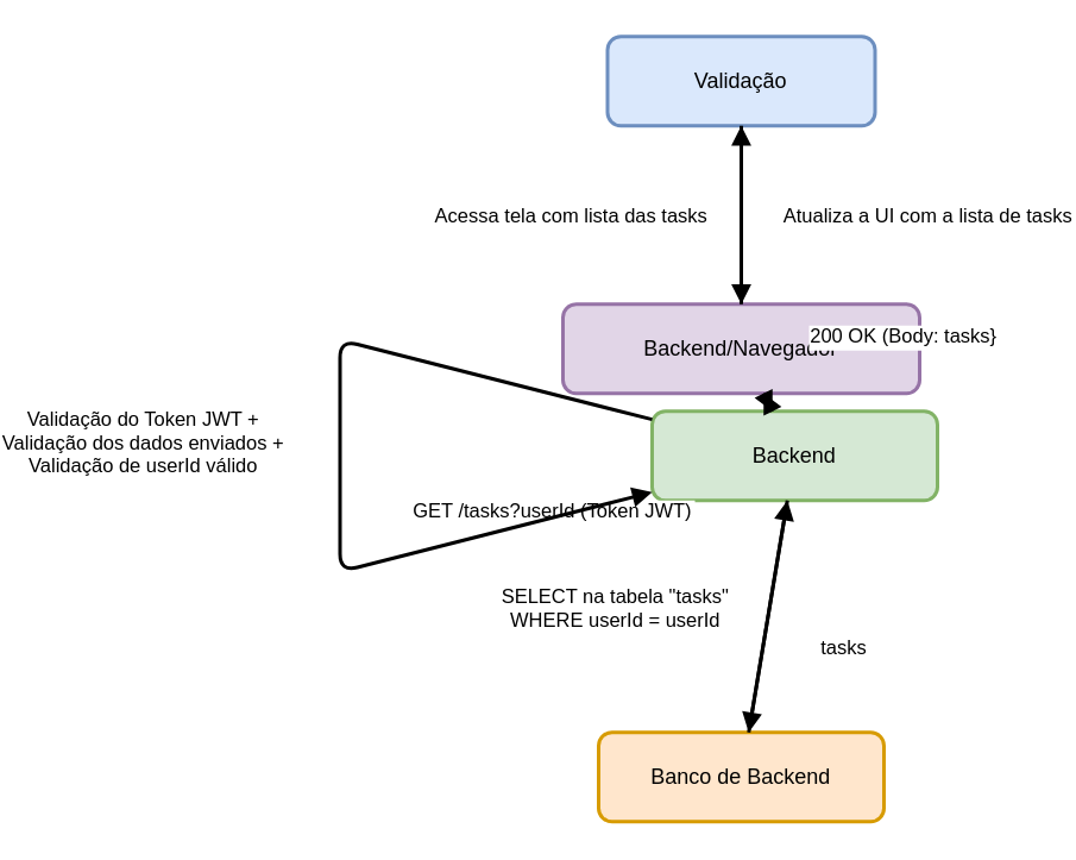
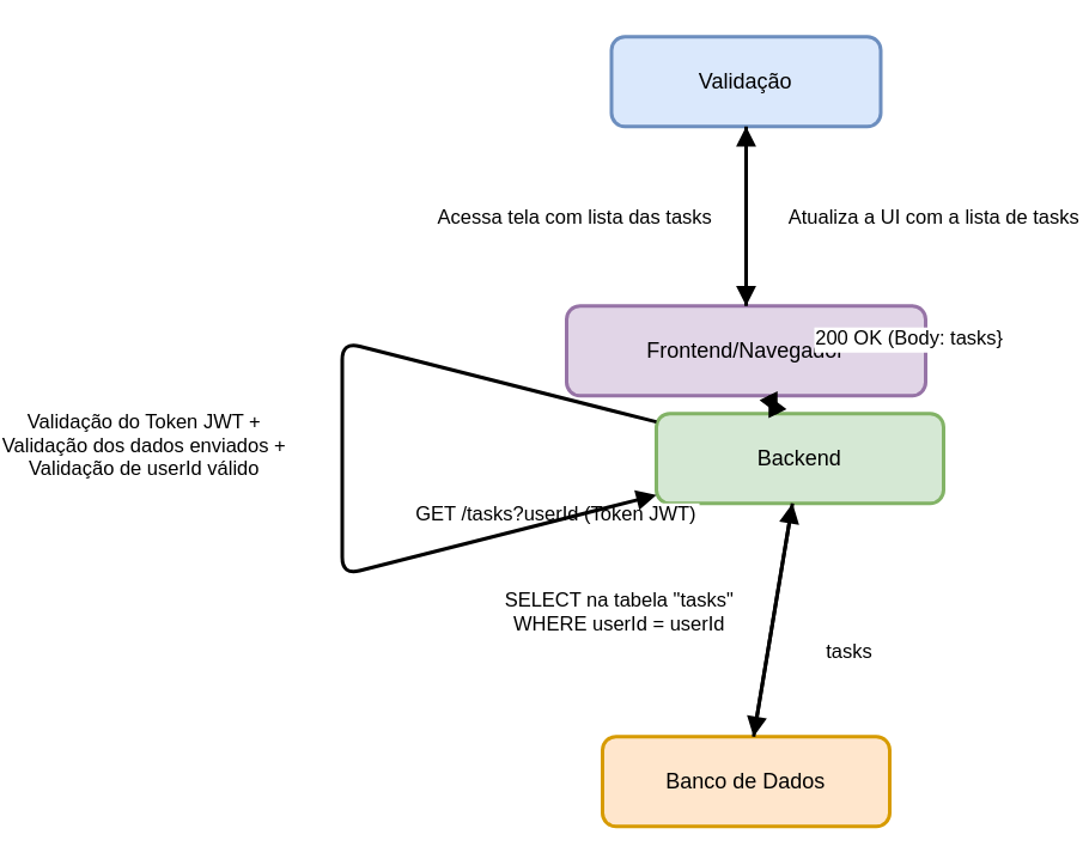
- <mxCell id="3" value="Backend/Navegador" style="rounded=1;whiteSpace=wrap;html=1;strokeWidth=2;fillColor=#e1d5e7;strokeColor=#9673a6;" parent="1" vertex="1"><mxGeometry x="145" y="170" width="200" height="50" as="geometry" /></mxCell>
+ <mxCell id="3" value="Frontend/Navegador" style="rounded=1;whiteSpace=wrap;html=1;strokeWidth=2;fillColor=#e1d5e7;strokeColor=#9673a6;" parent="1" vertex="1"><mxGeometry x="145" y="170" width="200" height="50" as="geometry" /></mxCell>
- <mxCell id="5" value="Banco de Backend" style="rounded=1;whiteSpace=wrap;html=1;strokeWidth=2;fillColor=#ffe6cc;strokeColor=#d79b00;" parent="1" vertex="1"><mxGeometry x="165" y="410" width="160" height="50" as="geometry" /></mxCell>
+ <mxCell id="5" value="Banco de Dados" style="rounded=1;whiteSpace=wrap;html=1;strokeWidth=2;fillColor=#ffe6cc;strokeColor=#d79b00;" parent="1" vertex="1"><mxGeometry x="165" y="410" width="160" height="50" as="geometry" /></mxCell>
